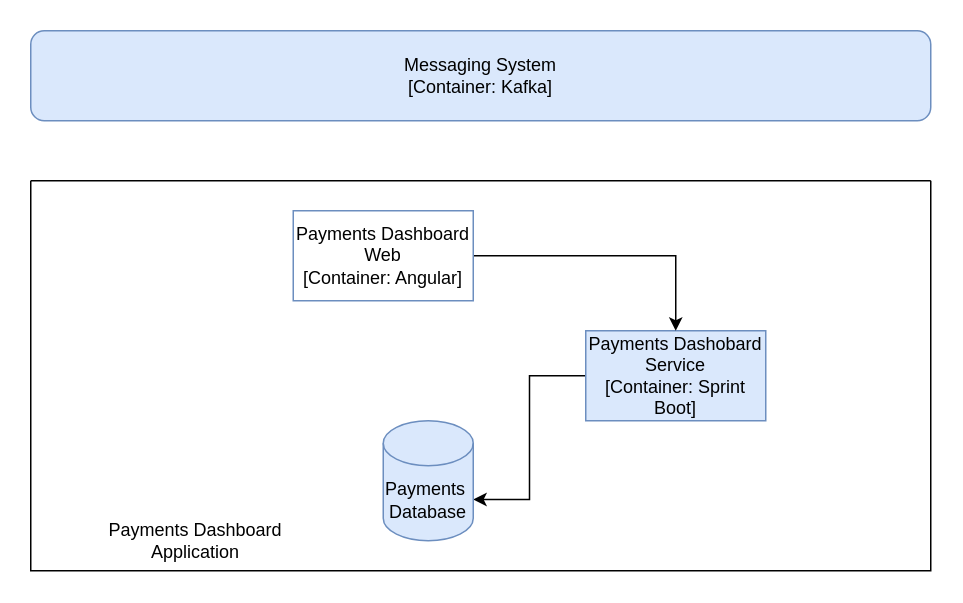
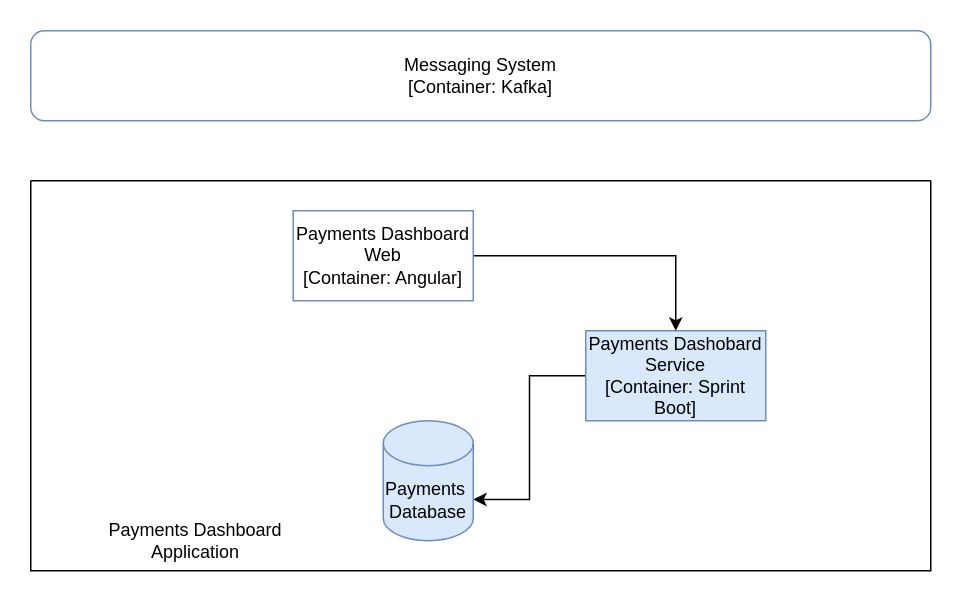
- <mxCell id="9" value="Messaging System&lt;br&gt;[Container: Kafka]" style="rounded=1;whiteSpace=wrap;html=1;fillColor=#dae8fc;strokeColor=#6c8ebf;" vertex="1" parent="1"><mxGeometry x="20" y="20" width="600" height="60" as="geometry" /></mxCell>
+ <mxCell id="9" value="Messaging System&lt;br&gt;[Container: Kafka]" style="rounded=1;whiteSpace=wrap;html=1;fillColor=#ffffff;strokeColor=#6c8ebf;" vertex="1" parent="1"><mxGeometry x="20" y="20" width="600" height="60" as="geometry" /></mxCell>
